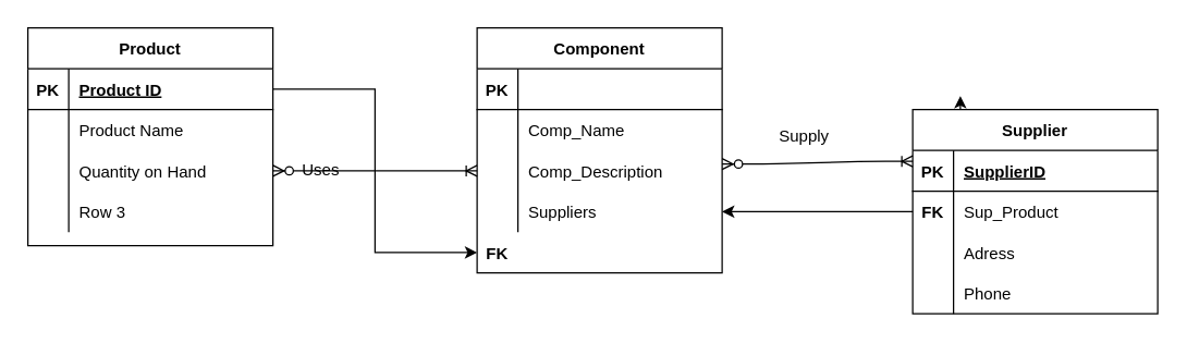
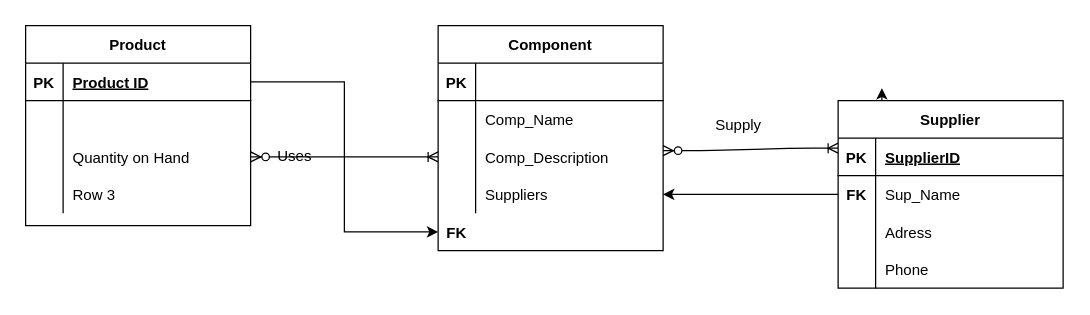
- <mxCell id="10" value="Product Name" style="shape=partialRectangle;connectable=0;fillColor=none;top=0;left=0;bottom=0;right=0;align=left;spacingLeft=6;overflow=hidden;" vertex="1" parent="8"><mxGeometry x="30" width="150" height="30" as="geometry" /></mxCell>
- <mxCell id="40" value="Sup_Product" style="shape=partialRectangle;connectable=0;fillColor=none;top=0;left=0;bottom=0;right=0;align=left;spacingLeft=6;overflow=hidden;" vertex="1" parent="38"><mxGeometry x="30" width="150" height="30" as="geometry" /></mxCell>
+ <mxCell id="40" value="Sup_Name" style="shape=partialRectangle;connectable=0;fillColor=none;top=0;left=0;bottom=0;right=0;align=left;spacingLeft=6;overflow=hidden;" vertex="1" parent="38"><mxGeometry x="30" width="150" height="30" as="geometry" /></mxCell>
